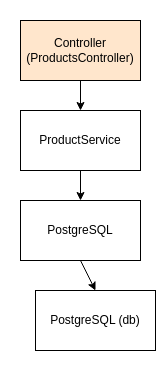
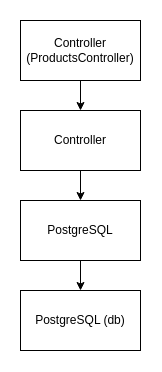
- <mxCell id="2" value="Controller&lt;div&gt;(ProductsController)&lt;/div&gt;" style="rounded=0;whiteSpace=wrap;html=1;fillColor=#ffe6cc;" vertex="1" parent="1"><mxGeometry x="20" y="20" width="120" height="60" as="geometry" /></mxCell>
+ <mxCell id="2" value="Controller&lt;div&gt;(ProductsController)&lt;/div&gt;" style="rounded=0;whiteSpace=wrap;html=1;" vertex="1" parent="1"><mxGeometry x="20" y="20" width="120" height="60" as="geometry" /></mxCell>
- <mxCell id="3" value="ProductService" style="rounded=0;whiteSpace=wrap;html=1;" vertex="1" parent="1"><mxGeometry x="20" y="110" width="120" height="60" as="geometry" /></mxCell>
+ <mxCell id="3" value="Controller" style="rounded=0;whiteSpace=wrap;html=1;" vertex="1" parent="1"><mxGeometry x="20" y="110" width="120" height="60" as="geometry" /></mxCell>
- <mxCell id="5" value="PostgreSQL (db)" style="rounded=0;whiteSpace=wrap;html=1;" vertex="1" parent="1"><mxGeometry x="35" y="290" width="120" height="60" as="geometry" /></mxCell>
+ <mxCell id="5" value="PostgreSQL (db)" style="rounded=0;whiteSpace=wrap;html=1;" vertex="1" parent="1"><mxGeometry x="20" y="290" width="120" height="60" as="geometry" /></mxCell>
